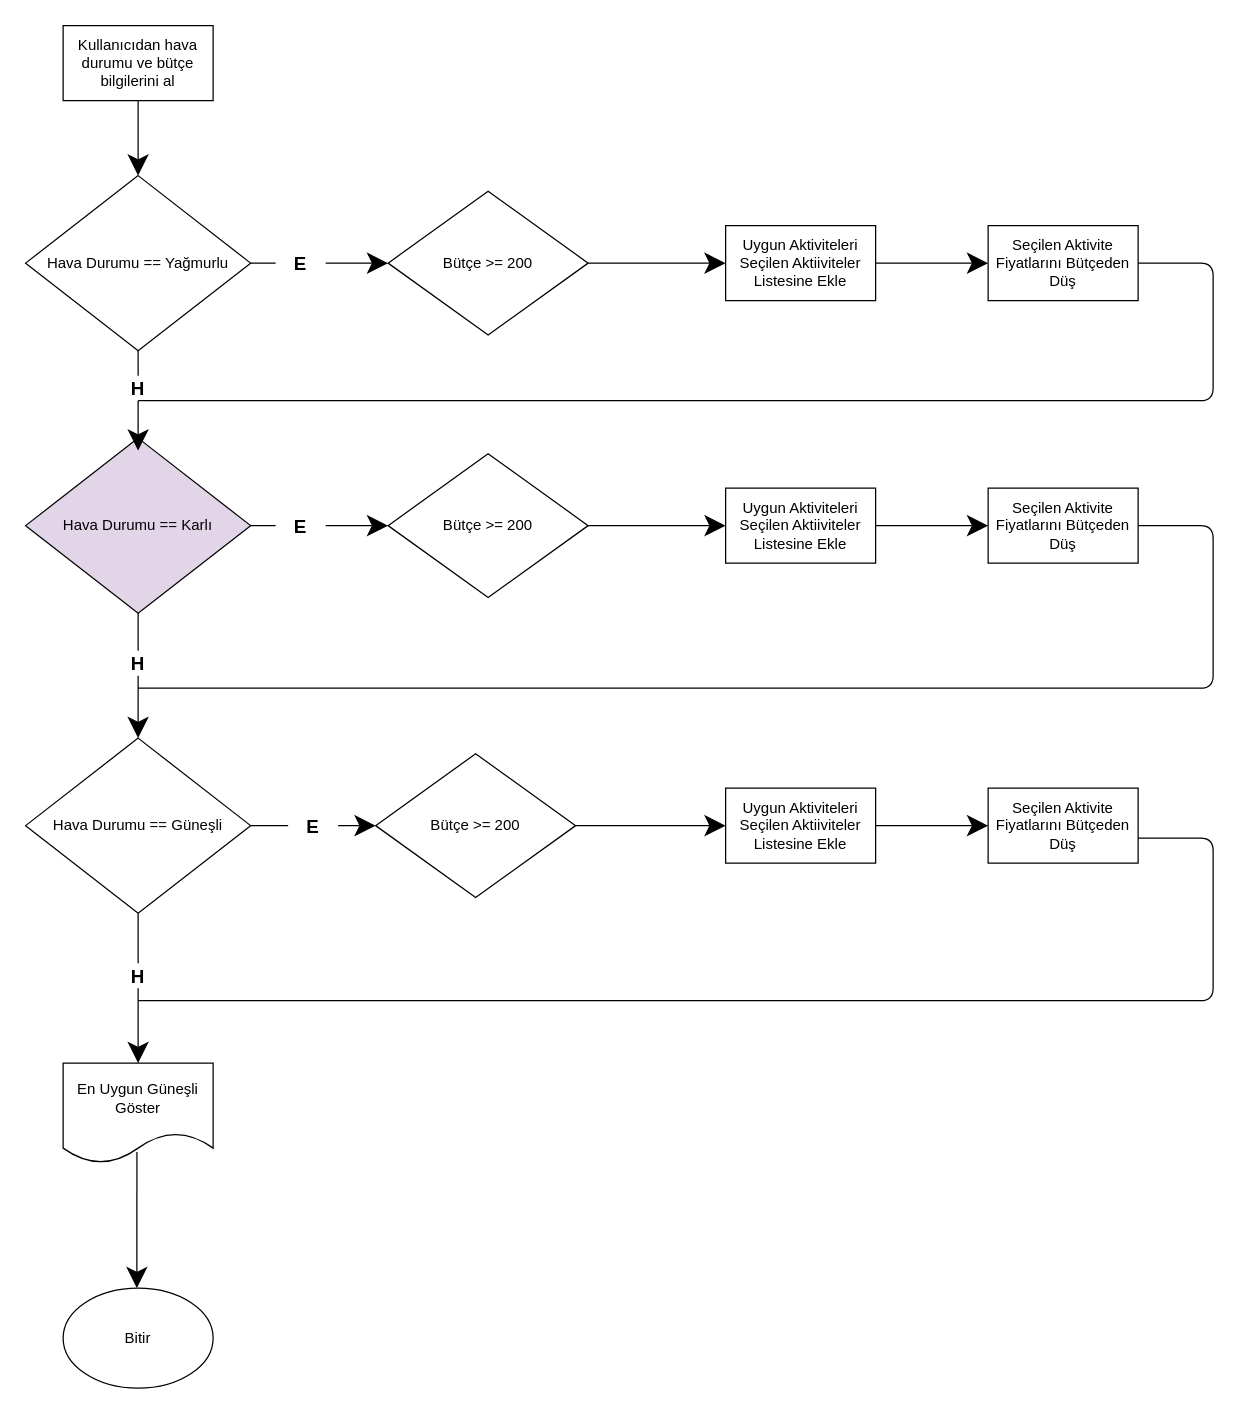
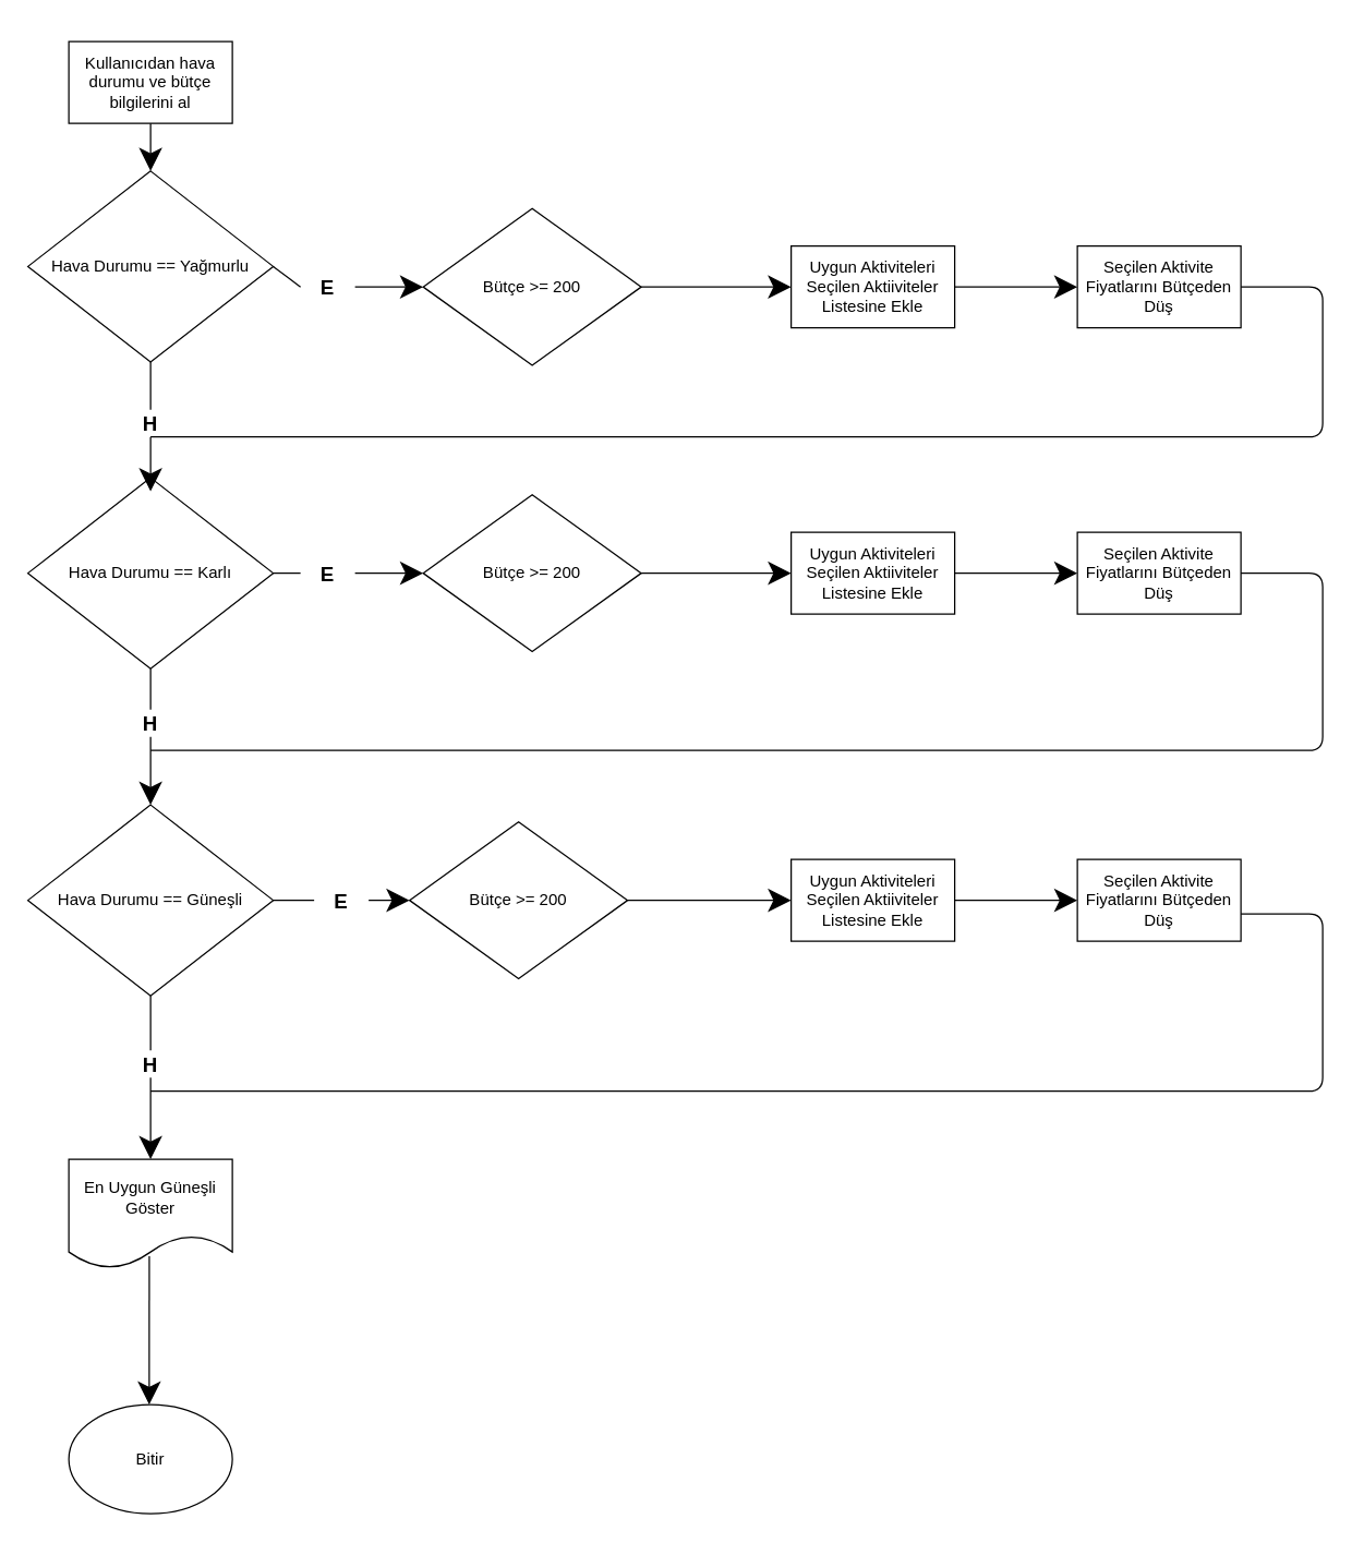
- <mxCell id="2" value="Kullanıcıdan hava durumu ve bütçe bilgilerini al" style="rounded=0;whiteSpace=wrap;html=1;hachureGap=4;pointerEvents=0;" vertex="1" parent="1"><mxGeometry x="50" y="20" width="120" height="60" as="geometry" /></mxCell>
+ <mxCell id="2" value="Kullanıcıdan hava durumu ve bütçe bilgilerini al" style="rounded=0;whiteSpace=wrap;html=1;hachureGap=4;pointerEvents=0;" vertex="1" parent="1"><mxGeometry x="50" y="30" width="120" height="60" as="geometry" /></mxCell>
- <mxCell id="3" value="Hava Durumu == Yağmurlu" style="rhombus;whiteSpace=wrap;html=1;hachureGap=4;pointerEvents=0;" vertex="1" parent="1"><mxGeometry x="20" y="140" width="180" height="140" as="geometry" /></mxCell>
+ <mxCell id="3" value="Hava Durumu == Yağmurlu" style="rhombus;whiteSpace=wrap;html=1;hachureGap=4;pointerEvents=0;" vertex="1" parent="1"><mxGeometry x="20" y="125" width="180" height="140" as="geometry" /></mxCell>
- <mxCell id="7" value="Hava Durumu == Karlı" style="rhombus;whiteSpace=wrap;html=1;hachureGap=4;pointerEvents=0;fillColor=#e1d5e7;" vertex="1" parent="1"><mxGeometry x="20" y="350" width="180" height="140" as="geometry" /></mxCell>
+ <mxCell id="7" value="Hava Durumu == Karlı" style="rhombus;whiteSpace=wrap;html=1;hachureGap=4;pointerEvents=0;" vertex="1" parent="1"><mxGeometry x="20" y="350" width="180" height="140" as="geometry" /></mxCell>
